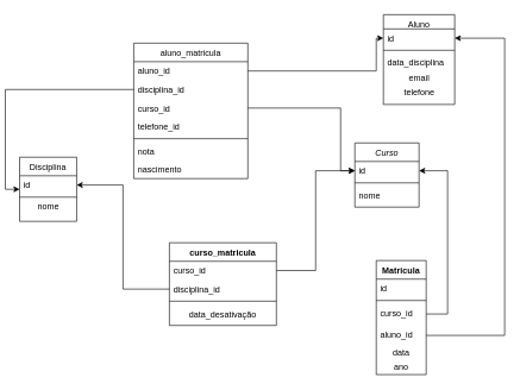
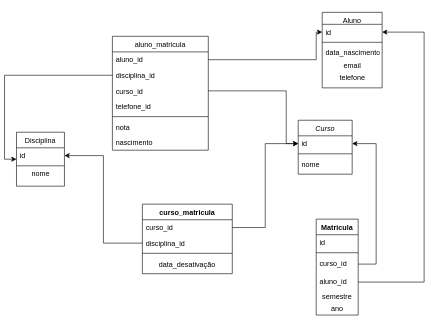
- <mxCell id="9" value="data_disciplina" style="text;align=left;verticalAlign=top;spacingLeft=4;spacingRight=4;overflow=hidden;rotatable=0;points=[[0,0.5],[1,0.5]];portConstraint=eastwest;" parent="6" vertex="1"><mxGeometry y="54" width="100" height="26" as="geometry" /></mxCell>
+ <mxCell id="9" value="data_nascimento" style="text;align=left;verticalAlign=top;spacingLeft=4;spacingRight=4;overflow=hidden;rotatable=0;points=[[0,0.5],[1,0.5]];portConstraint=eastwest;" parent="6" vertex="1"><mxGeometry y="54" width="100" height="26" as="geometry" /></mxCell>
- <mxCell id="29" value="data" style="text;html=1;strokeColor=none;fillColor=none;align=center;verticalAlign=middle;whiteSpace=wrap;rounded=0;" vertex="1" parent="24"><mxGeometry y="120" width="70" height="20" as="geometry" /></mxCell>
+ <mxCell id="29" value="semestre" style="text;html=1;strokeColor=none;fillColor=none;align=center;verticalAlign=middle;whiteSpace=wrap;rounded=0;" vertex="1" parent="24"><mxGeometry y="120" width="70" height="20" as="geometry" /></mxCell>
